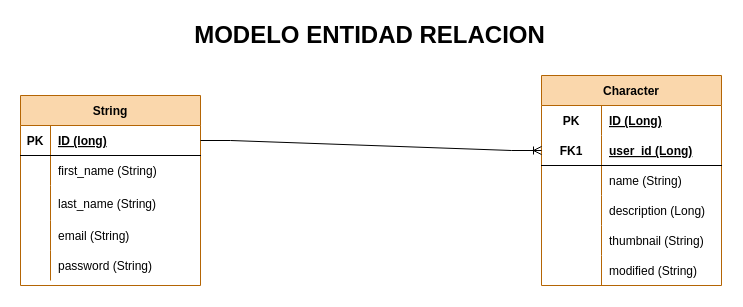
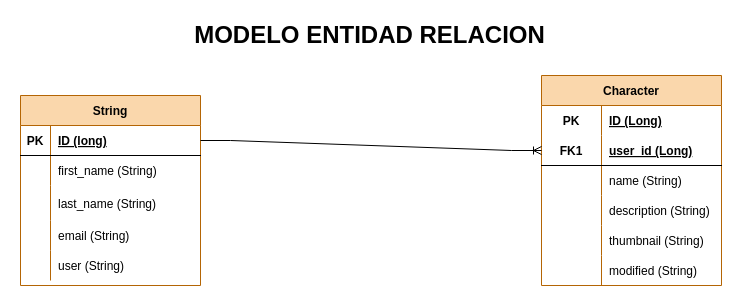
- <mxCell id="31" value="description (Long)" style="shape=partialRectangle;connectable=0;fillColor=none;top=0;left=0;bottom=0;right=0;align=left;spacingLeft=6;overflow=hidden;" vertex="1" parent="29"><mxGeometry x="60" width="120" height="30" as="geometry"><mxRectangle width="120" height="30" as="alternateBounds" /></mxGeometry></mxCell>
+ <mxCell id="31" value="description (String)" style="shape=partialRectangle;connectable=0;fillColor=none;top=0;left=0;bottom=0;right=0;align=left;spacingLeft=6;overflow=hidden;" vertex="1" parent="29"><mxGeometry x="60" width="120" height="30" as="geometry"><mxRectangle width="120" height="30" as="alternateBounds" /></mxGeometry></mxCell>
- <mxCell id="18" value="password (String)" style="shape=partialRectangle;connectable=0;fillColor=none;top=0;left=0;bottom=0;right=0;align=left;spacingLeft=6;overflow=hidden;" vertex="1" parent="16"><mxGeometry x="30" width="150" height="30" as="geometry"><mxRectangle width="150" height="30" as="alternateBounds" /></mxGeometry></mxCell>
+ <mxCell id="18" value="user (String)" style="shape=partialRectangle;connectable=0;fillColor=none;top=0;left=0;bottom=0;right=0;align=left;spacingLeft=6;overflow=hidden;" vertex="1" parent="16"><mxGeometry x="30" width="150" height="30" as="geometry"><mxRectangle width="150" height="30" as="alternateBounds" /></mxGeometry></mxCell>
